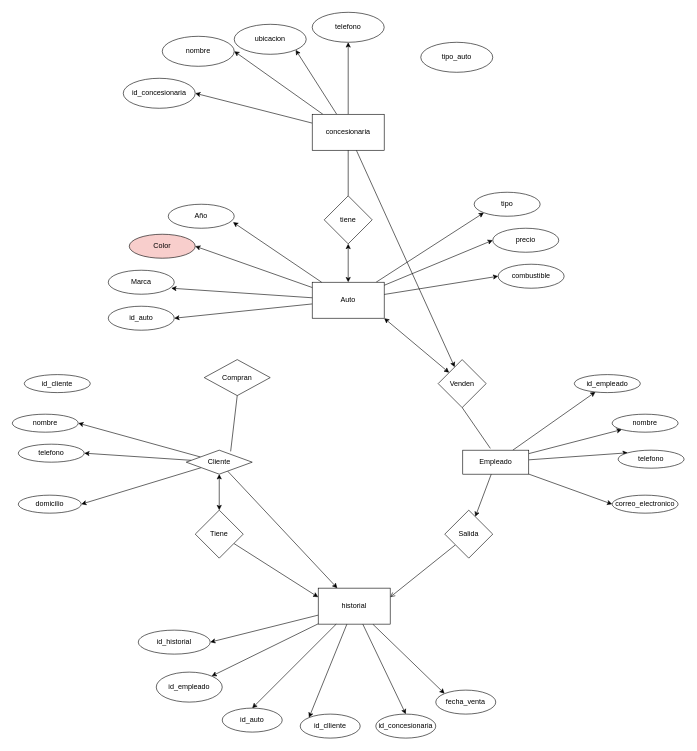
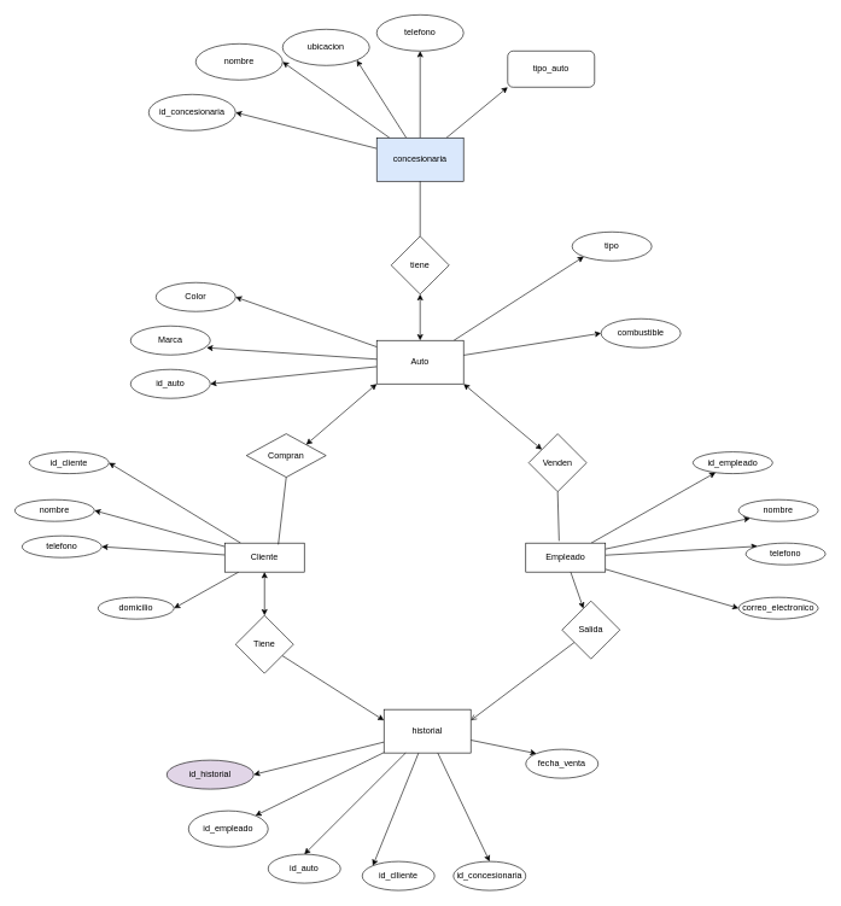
- <mxCell id="72" value="tipo_auto" style="ellipse;whiteSpace=wrap;html=1;" parent="1" vertex="1"><mxGeometry x="701" y="70" width="120" height="50" as="geometry" /></mxCell>
+ <mxCell id="72" value="tipo_auto" style="whiteSpace=wrap;html=1;rounded=1;" parent="1" vertex="1"><mxGeometry x="701" y="70" width="120" height="50" as="geometry" /></mxCell>
- <mxCell id="58" value="concesionaria" style="rounded=0;whiteSpace=wrap;html=1;" parent="1" vertex="1"><mxGeometry x="520" y="190" width="120" height="60" as="geometry" /></mxCell>
+ <mxCell id="58" value="concesionaria" style="rounded=0;whiteSpace=wrap;html=1;fillColor=#dae8fc;" parent="1" vertex="1"><mxGeometry x="520" y="190" width="120" height="60" as="geometry" /></mxCell>
- <mxCell id="8" value="&lt;font style=&quot;vertical-align: inherit;&quot;&gt;&lt;font style=&quot;vertical-align: inherit;&quot;&gt;&lt;font style=&quot;vertical-align: inherit;&quot;&gt;&lt;font style=&quot;vertical-align: inherit;&quot;&gt;Año&lt;/font&gt;&lt;/font&gt;&lt;/font&gt;&lt;/font&gt;" style="ellipse;whiteSpace=wrap;html=1;" parent="1" vertex="1"><mxGeometry x="280" y="340" width="110" height="40" as="geometry" /></mxCell>
- <mxCell id="64" value="&lt;font style=&quot;vertical-align: inherit;&quot;&gt;&lt;font style=&quot;vertical-align: inherit;&quot;&gt;&lt;font style=&quot;vertical-align: inherit;&quot;&gt;&lt;font style=&quot;vertical-align: inherit;&quot;&gt;precio&lt;/font&gt;&lt;/font&gt;&lt;/font&gt;&lt;/font&gt;" style="ellipse;whiteSpace=wrap;html=1;" parent="1" vertex="1"><mxGeometry x="821" y="380" width="110" height="40" as="geometry" /></mxCell>
- <mxCell id="10" value="&lt;font style=&quot;vertical-align: inherit;&quot;&gt;&lt;font style=&quot;vertical-align: inherit;&quot;&gt;&lt;font style=&quot;vertical-align: inherit;&quot;&gt;&lt;font style=&quot;vertical-align: inherit;&quot;&gt;Color&lt;/font&gt;&lt;/font&gt;&lt;/font&gt;&lt;/font&gt;" style="ellipse;whiteSpace=wrap;html=1;fillColor=#f8cecc;" parent="1" vertex="1"><mxGeometry x="215" y="390" width="110" height="40" as="geometry" /></mxCell>
+ <mxCell id="10" value="&lt;font style=&quot;vertical-align: inherit;&quot;&gt;&lt;font style=&quot;vertical-align: inherit;&quot;&gt;&lt;font style=&quot;vertical-align: inherit;&quot;&gt;&lt;font style=&quot;vertical-align: inherit;&quot;&gt;Color&lt;/font&gt;&lt;/font&gt;&lt;/font&gt;&lt;/font&gt;" style="ellipse;whiteSpace=wrap;html=1;" parent="1" vertex="1"><mxGeometry x="215" y="390" width="110" height="40" as="geometry" /></mxCell>
- <mxCell id="14" style="edgeStyle=none;rounded=0;orthogonalLoop=1;jettySize=auto;html=1;entryX=0.982;entryY=0.75;entryDx=0;entryDy=0;entryPerimeter=0;" parent="1" source="6" target="8" edge="1"><mxGeometry relative="1" as="geometry" /></mxCell>
- <mxCell id="57" style="rounded=0;orthogonalLoop=1;jettySize=auto;html=1;" parent="1" source="58" target="12" edge="1"><mxGeometry relative="1" as="geometry" /></mxCell>
+ <mxCell id="57" style="rounded=0;orthogonalLoop=1;jettySize=auto;html=1;entryX=0;entryY=1;entryDx=0;entryDy=0;" parent="1" source="58" target="72" edge="1"><mxGeometry relative="1" as="geometry" /></mxCell>
- <mxCell id="4" style="rounded=0;orthogonalLoop=1;jettySize=auto;html=1;entryX=0;entryY=0.5;entryDx=0;entryDy=0;" parent="1" source="6" target="64" edge="1"><mxGeometry relative="1" as="geometry" /></mxCell>
+ <mxCell id="16" value="" style="endArrow=classic;startArrow=classic;html=1;rounded=0;entryX=0;entryY=1;entryDx=0;entryDy=0;exitX=1;exitY=0;exitDx=0;exitDy=0;" parent="1" source="11" target="6" edge="1"><mxGeometry width="50" height="50" relative="1" as="geometry"><mxPoint x="520" y="630" as="sourcePoint" /><mxPoint x="570" y="580" as="targetPoint" /></mxGeometry></mxCell>
- <mxCell id="22" value="Cliente" style="rhombus;whiteSpace=wrap;html=1;" parent="1" vertex="1"><mxGeometry x="310" y="750" width="110" height="40" as="geometry" /></mxCell>
+ <mxCell id="22" value="Cliente" style="rounded=0;whiteSpace=wrap;html=1;" parent="1" vertex="1"><mxGeometry x="310" y="750" width="110" height="40" as="geometry" /></mxCell>
- <mxCell id="28" value="Empleado" style="rounded=0;whiteSpace=wrap;html=1;" parent="1" vertex="1"><mxGeometry x="771" y="750" width="110" height="40" as="geometry" /></mxCell>
+ <mxCell id="28" value="Empleado" style="rounded=0;whiteSpace=wrap;html=1;" parent="1" vertex="1"><mxGeometry x="726" y="750" width="110" height="40" as="geometry" /></mxCell>
- <mxCell id="48" value="domicilio" style="ellipse;whiteSpace=wrap;html=1;" parent="1" vertex="1"><mxGeometry x="30" y="825" width="105" height="30" as="geometry" /></mxCell>
+ <mxCell id="48" value="domicilio" style="ellipse;whiteSpace=wrap;html=1;" parent="1" vertex="1"><mxGeometry x="135" y="825" width="105" height="30" as="geometry" /></mxCell>
- <mxCell id="32" value="Salida" style="rhombus;whiteSpace=wrap;html=1;" parent="1" vertex="1"><mxGeometry x="741" y="850" width="80" height="80" as="geometry" /></mxCell>
+ <mxCell id="32" value="Salida" style="rhombus;whiteSpace=wrap;html=1;" parent="1" vertex="1"><mxGeometry x="776" y="830" width="80" height="80" as="geometry" /></mxCell>
- <mxCell id="18" style="edgeStyle=none;rounded=0;orthogonalLoop=1;jettySize=auto;html=1;" parent="1" source="22" target="38" edge="1"><mxGeometry relative="1" as="geometry" /></mxCell>
+ <mxCell id="18" style="edgeStyle=none;rounded=0;orthogonalLoop=1;jettySize=auto;html=1;entryX=1;entryY=0.5;entryDx=0;entryDy=0;" parent="1" source="22" target="47" edge="1"><mxGeometry relative="1" as="geometry" /></mxCell>
- <mxCell id="75" value="&lt;font style=&quot;vertical-align: inherit;&quot;&gt;&lt;font style=&quot;vertical-align: inherit;&quot;&gt;&lt;font style=&quot;vertical-align: inherit;&quot;&gt;&lt;font style=&quot;vertical-align: inherit;&quot;&gt;&lt;font style=&quot;vertical-align: inherit;&quot;&gt;&lt;font style=&quot;vertical-align: inherit;&quot;&gt;id_historial&lt;/font&gt;&lt;/font&gt;&lt;/font&gt;&lt;/font&gt;&lt;/font&gt;&lt;/font&gt;" style="ellipse;whiteSpace=wrap;html=1;" vertex="1" parent="1"><mxGeometry x="230" y="1050" width="120" height="40" as="geometry" /></mxCell>
+ <mxCell id="75" value="&lt;font style=&quot;vertical-align: inherit;&quot;&gt;&lt;font style=&quot;vertical-align: inherit;&quot;&gt;&lt;font style=&quot;vertical-align: inherit;&quot;&gt;&lt;font style=&quot;vertical-align: inherit;&quot;&gt;&lt;font style=&quot;vertical-align: inherit;&quot;&gt;&lt;font style=&quot;vertical-align: inherit;&quot;&gt;id_historial&lt;/font&gt;&lt;/font&gt;&lt;/font&gt;&lt;/font&gt;&lt;/font&gt;&lt;/font&gt;" style="ellipse;whiteSpace=wrap;html=1;fillColor=#e1d5e7;" vertex="1" parent="1"><mxGeometry x="230" y="1050" width="120" height="40" as="geometry" /></mxCell>
- <mxCell id="74" value="fecha_venta" style="ellipse;whiteSpace=wrap;html=1;" parent="1" vertex="1"><mxGeometry x="726" y="1150" width="100" height="40" as="geometry" /></mxCell>
+ <mxCell id="74" value="fecha_venta" style="ellipse;whiteSpace=wrap;html=1;" parent="1" vertex="1"><mxGeometry x="726" y="1035" width="100" height="40" as="geometry" /></mxCell>
